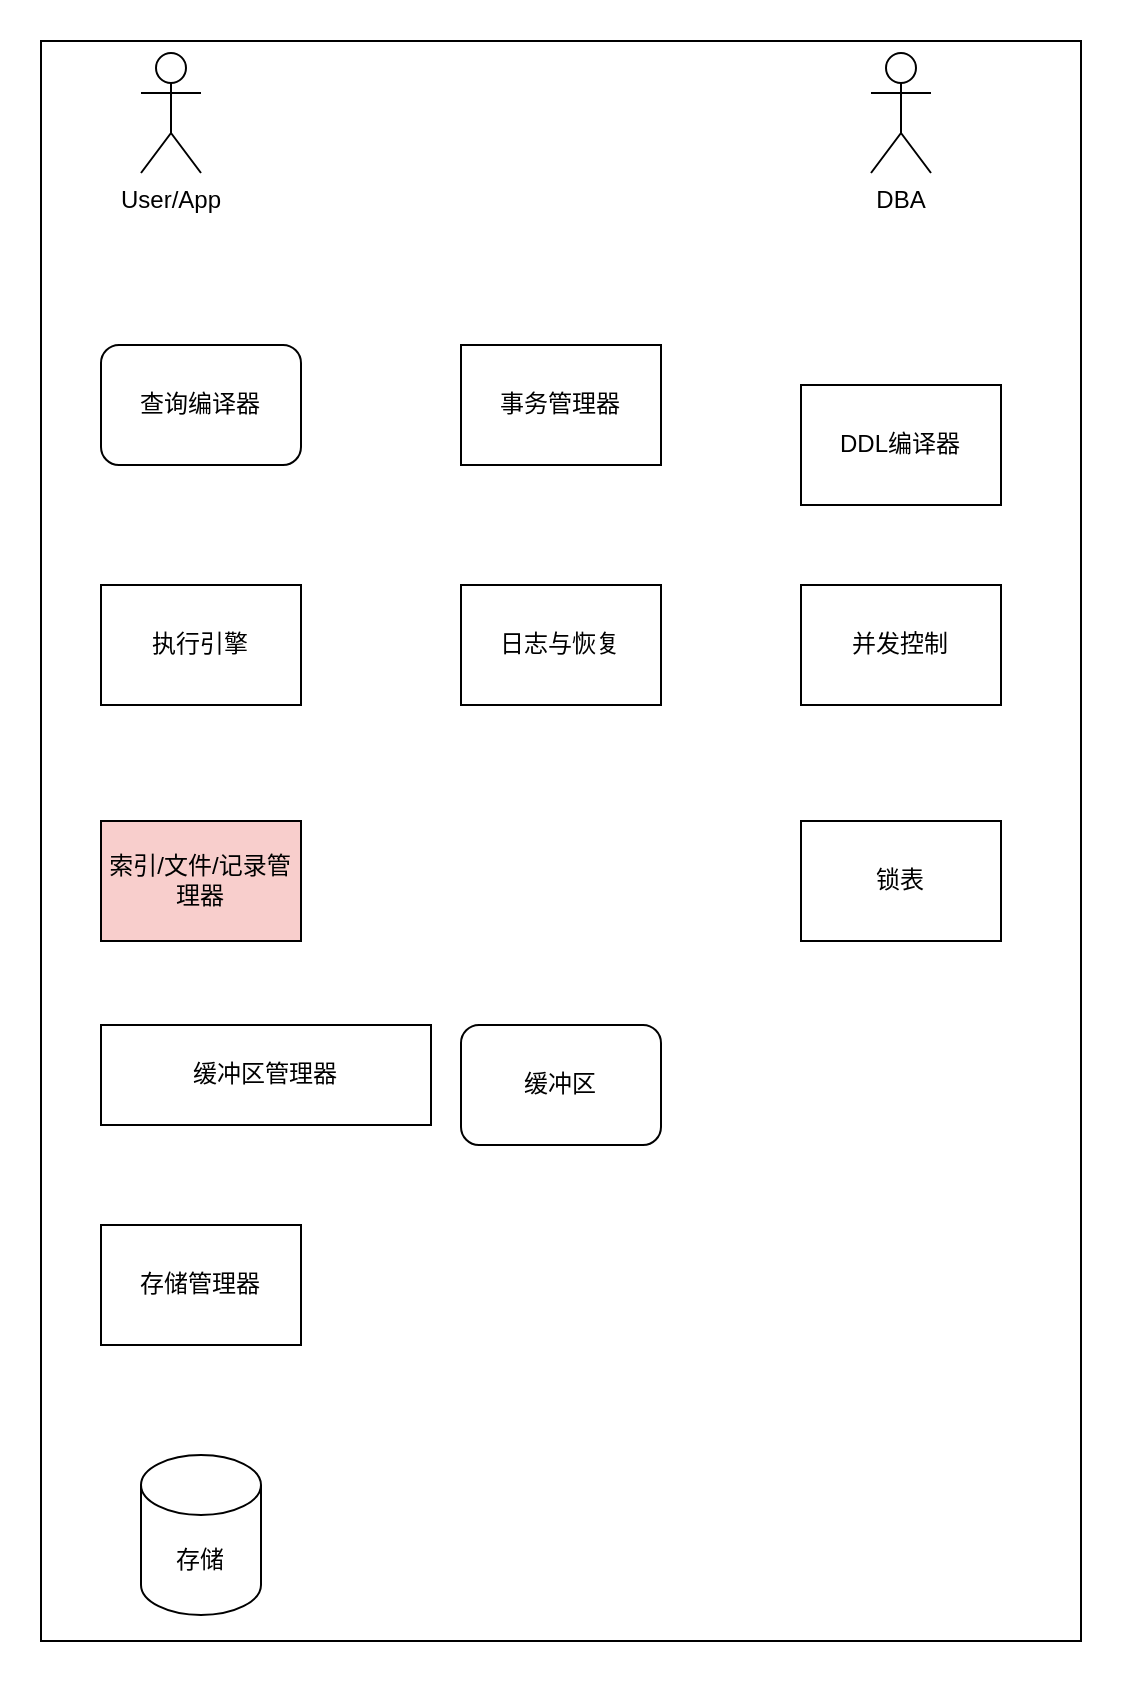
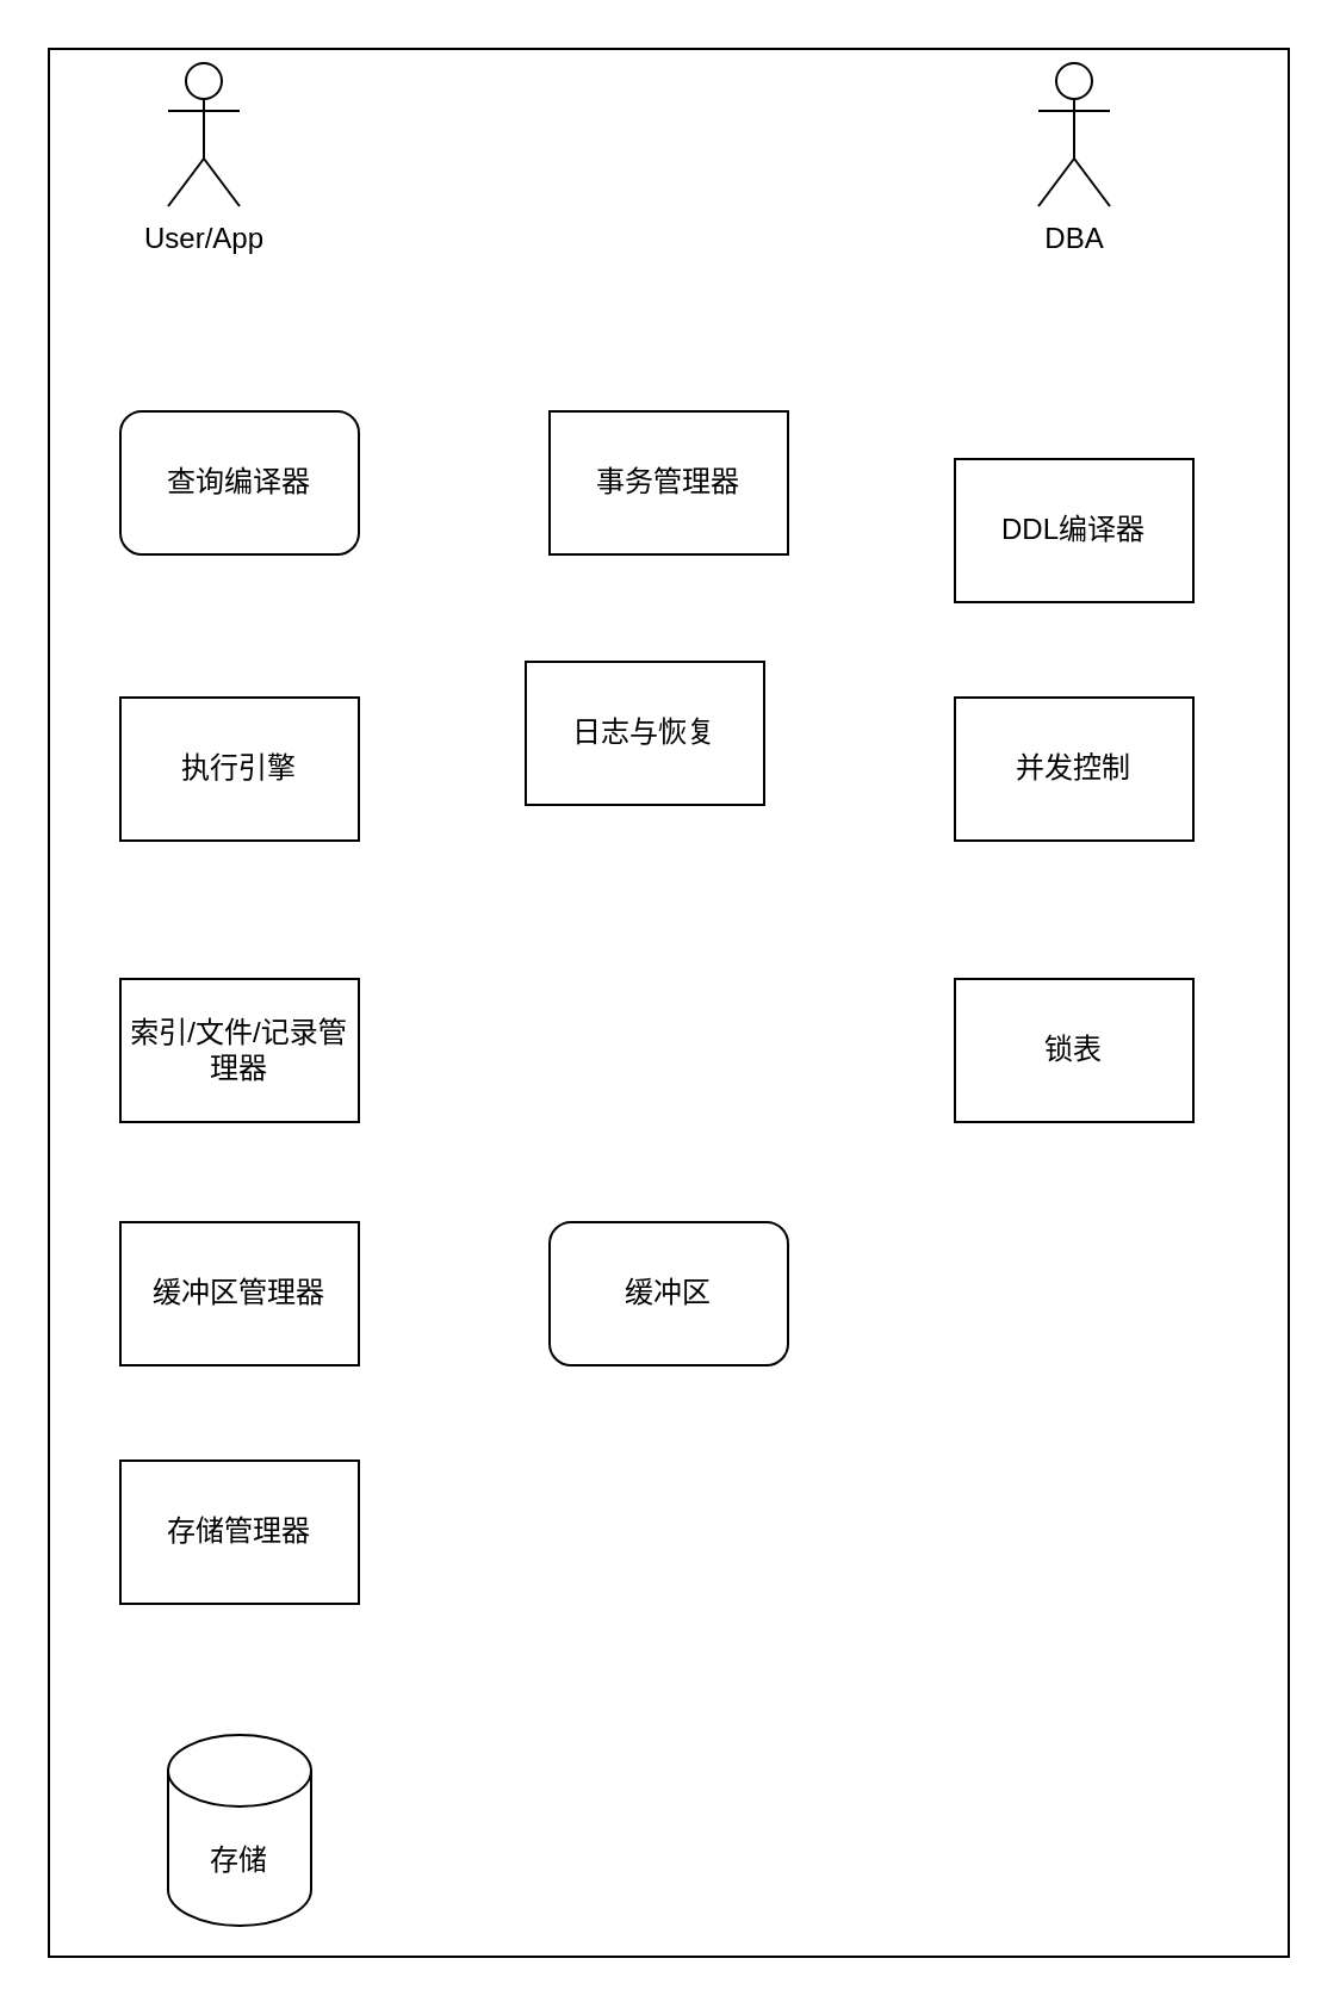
- <mxCell id="9" value="日志与恢复" style="rounded=0;whiteSpace=wrap;html=1;" vertex="1" parent="1"><mxGeometry x="230" y="292" width="100" height="60" as="geometry" /></mxCell>
+ <mxCell id="9" value="日志与恢复" style="rounded=0;whiteSpace=wrap;html=1;" vertex="1" parent="1"><mxGeometry x="220" y="277" width="100" height="60" as="geometry" /></mxCell>
- <mxCell id="11" value="索引/文件/记录管理器" style="rounded=0;whiteSpace=wrap;html=1;fillColor=#f8cecc;" vertex="1" parent="1"><mxGeometry x="50" y="410" width="100" height="60" as="geometry" /></mxCell>
+ <mxCell id="11" value="索引/文件/记录管理器" style="rounded=0;whiteSpace=wrap;html=1;" vertex="1" parent="1"><mxGeometry x="50" y="410" width="100" height="60" as="geometry" /></mxCell>
- <mxCell id="12" value="缓冲区管理器" style="rounded=0;whiteSpace=wrap;html=1;" vertex="1" parent="1"><mxGeometry x="50" y="512" width="165" height="50" as="geometry" /></mxCell>
+ <mxCell id="12" value="缓冲区管理器" style="rounded=0;whiteSpace=wrap;html=1;" vertex="1" parent="1"><mxGeometry x="50" y="512" width="100" height="60" as="geometry" /></mxCell>
